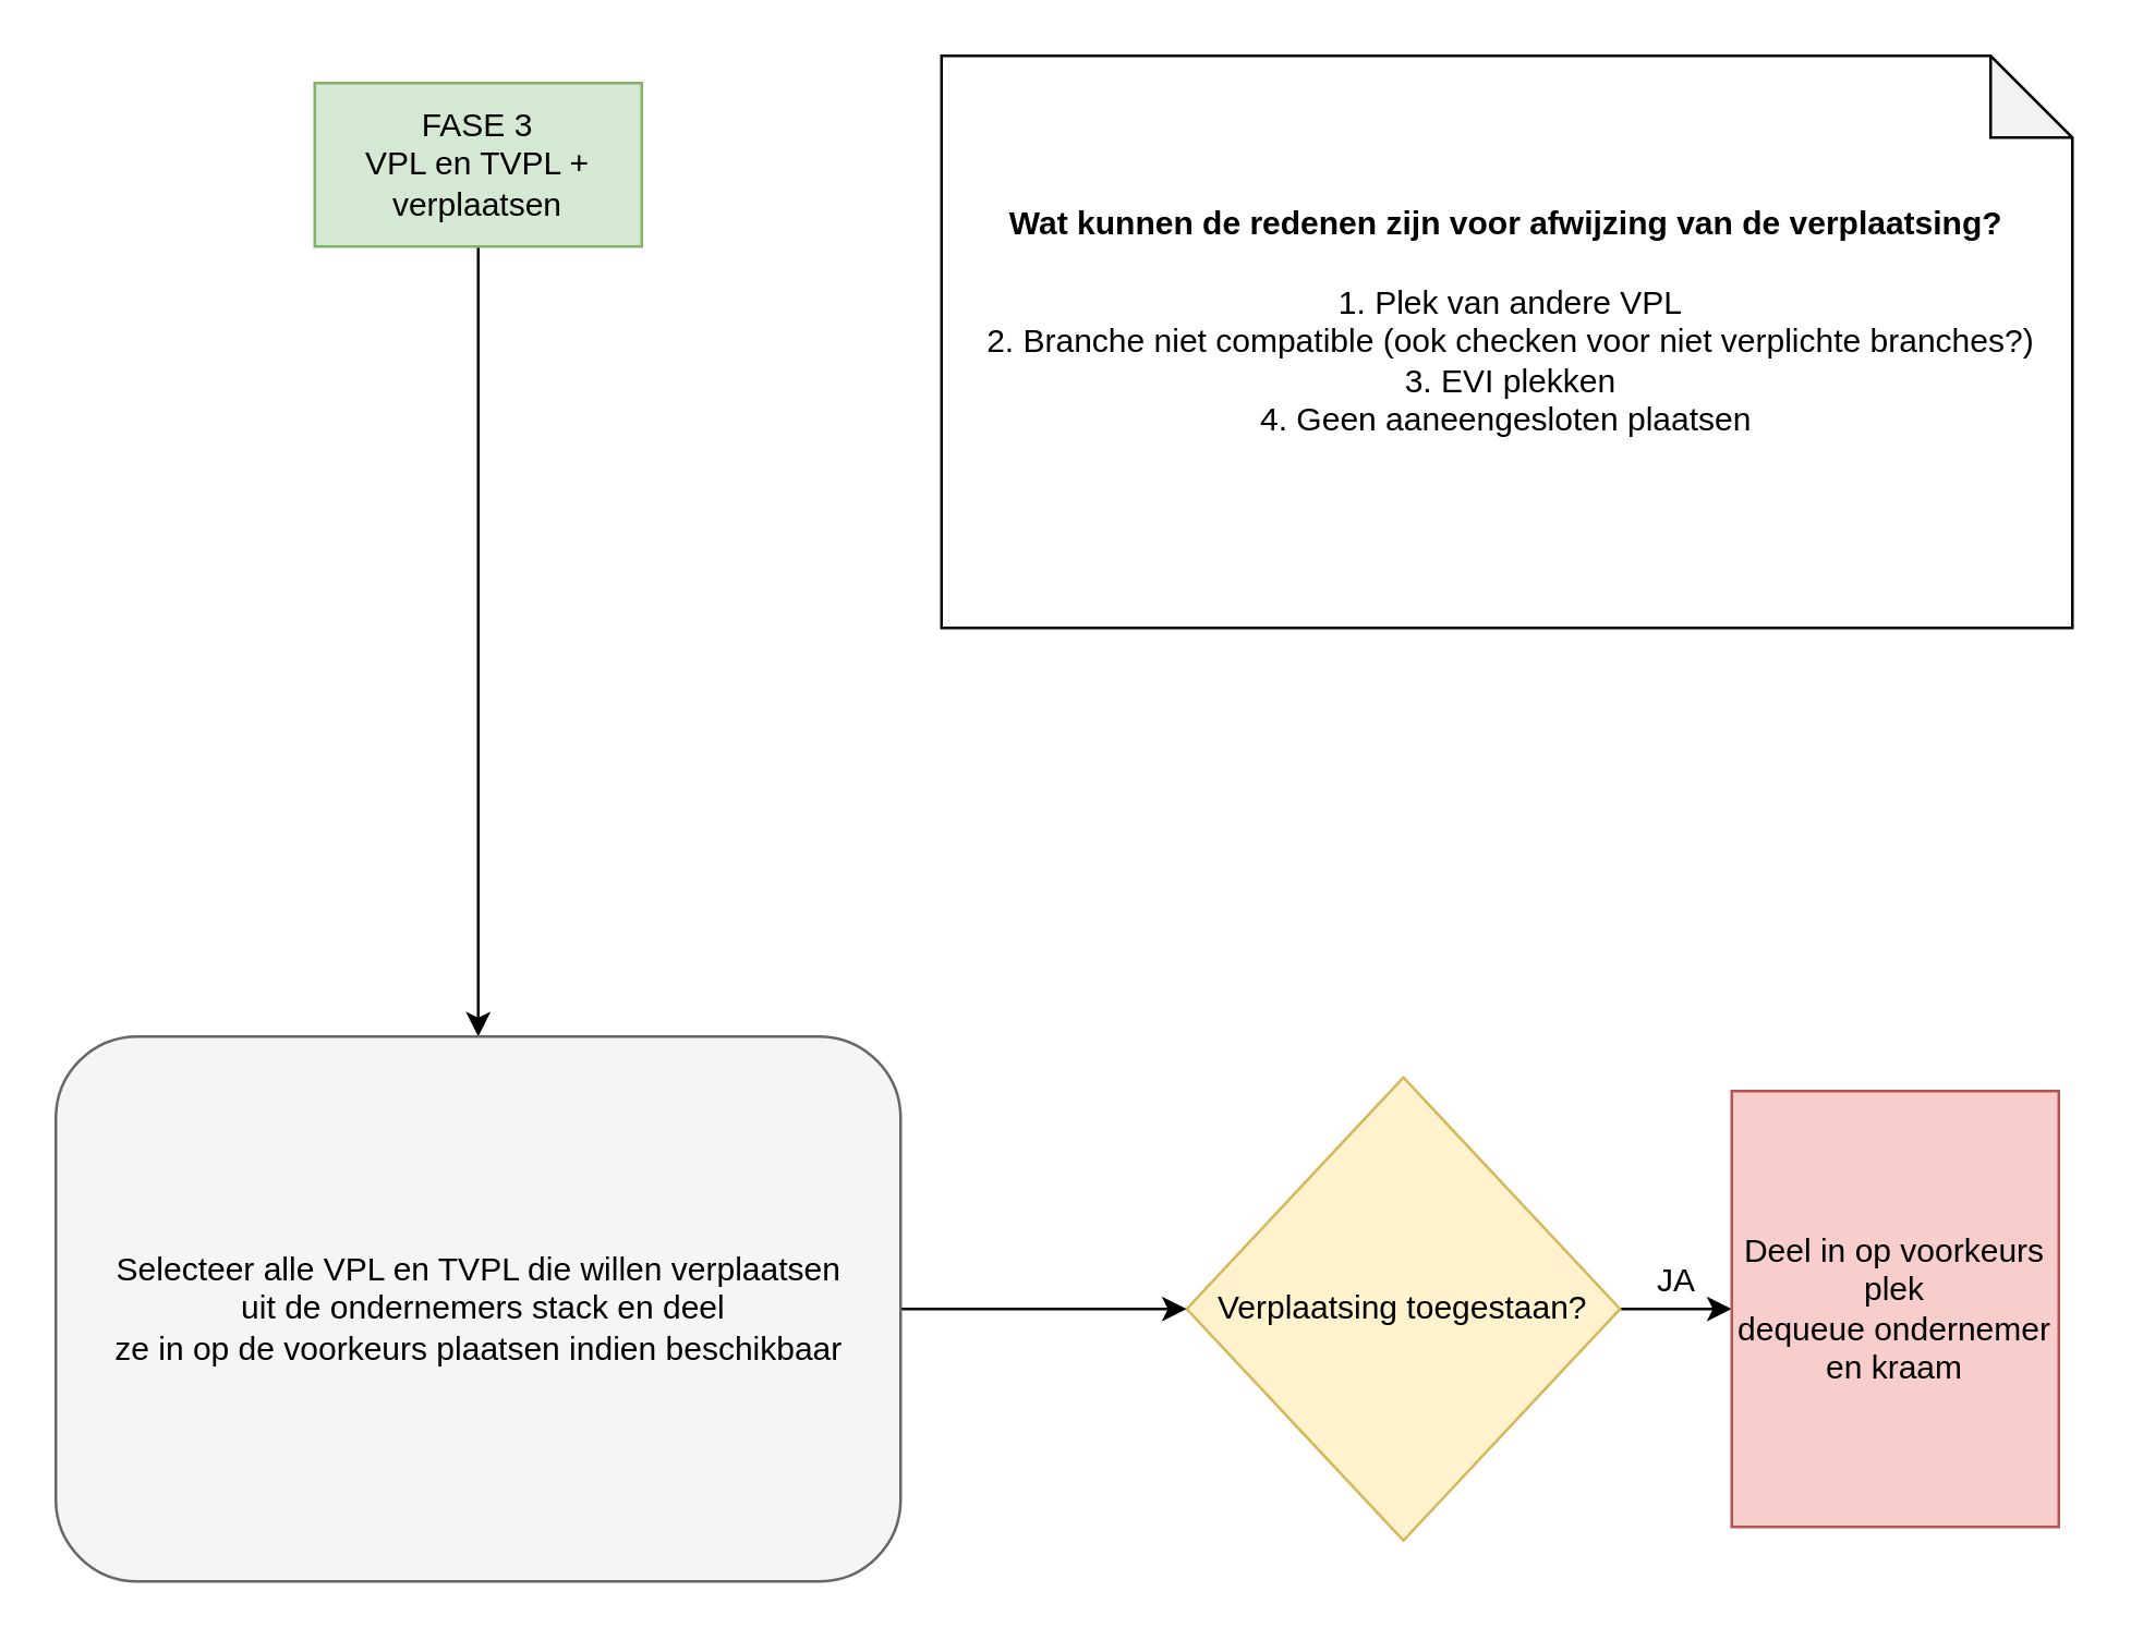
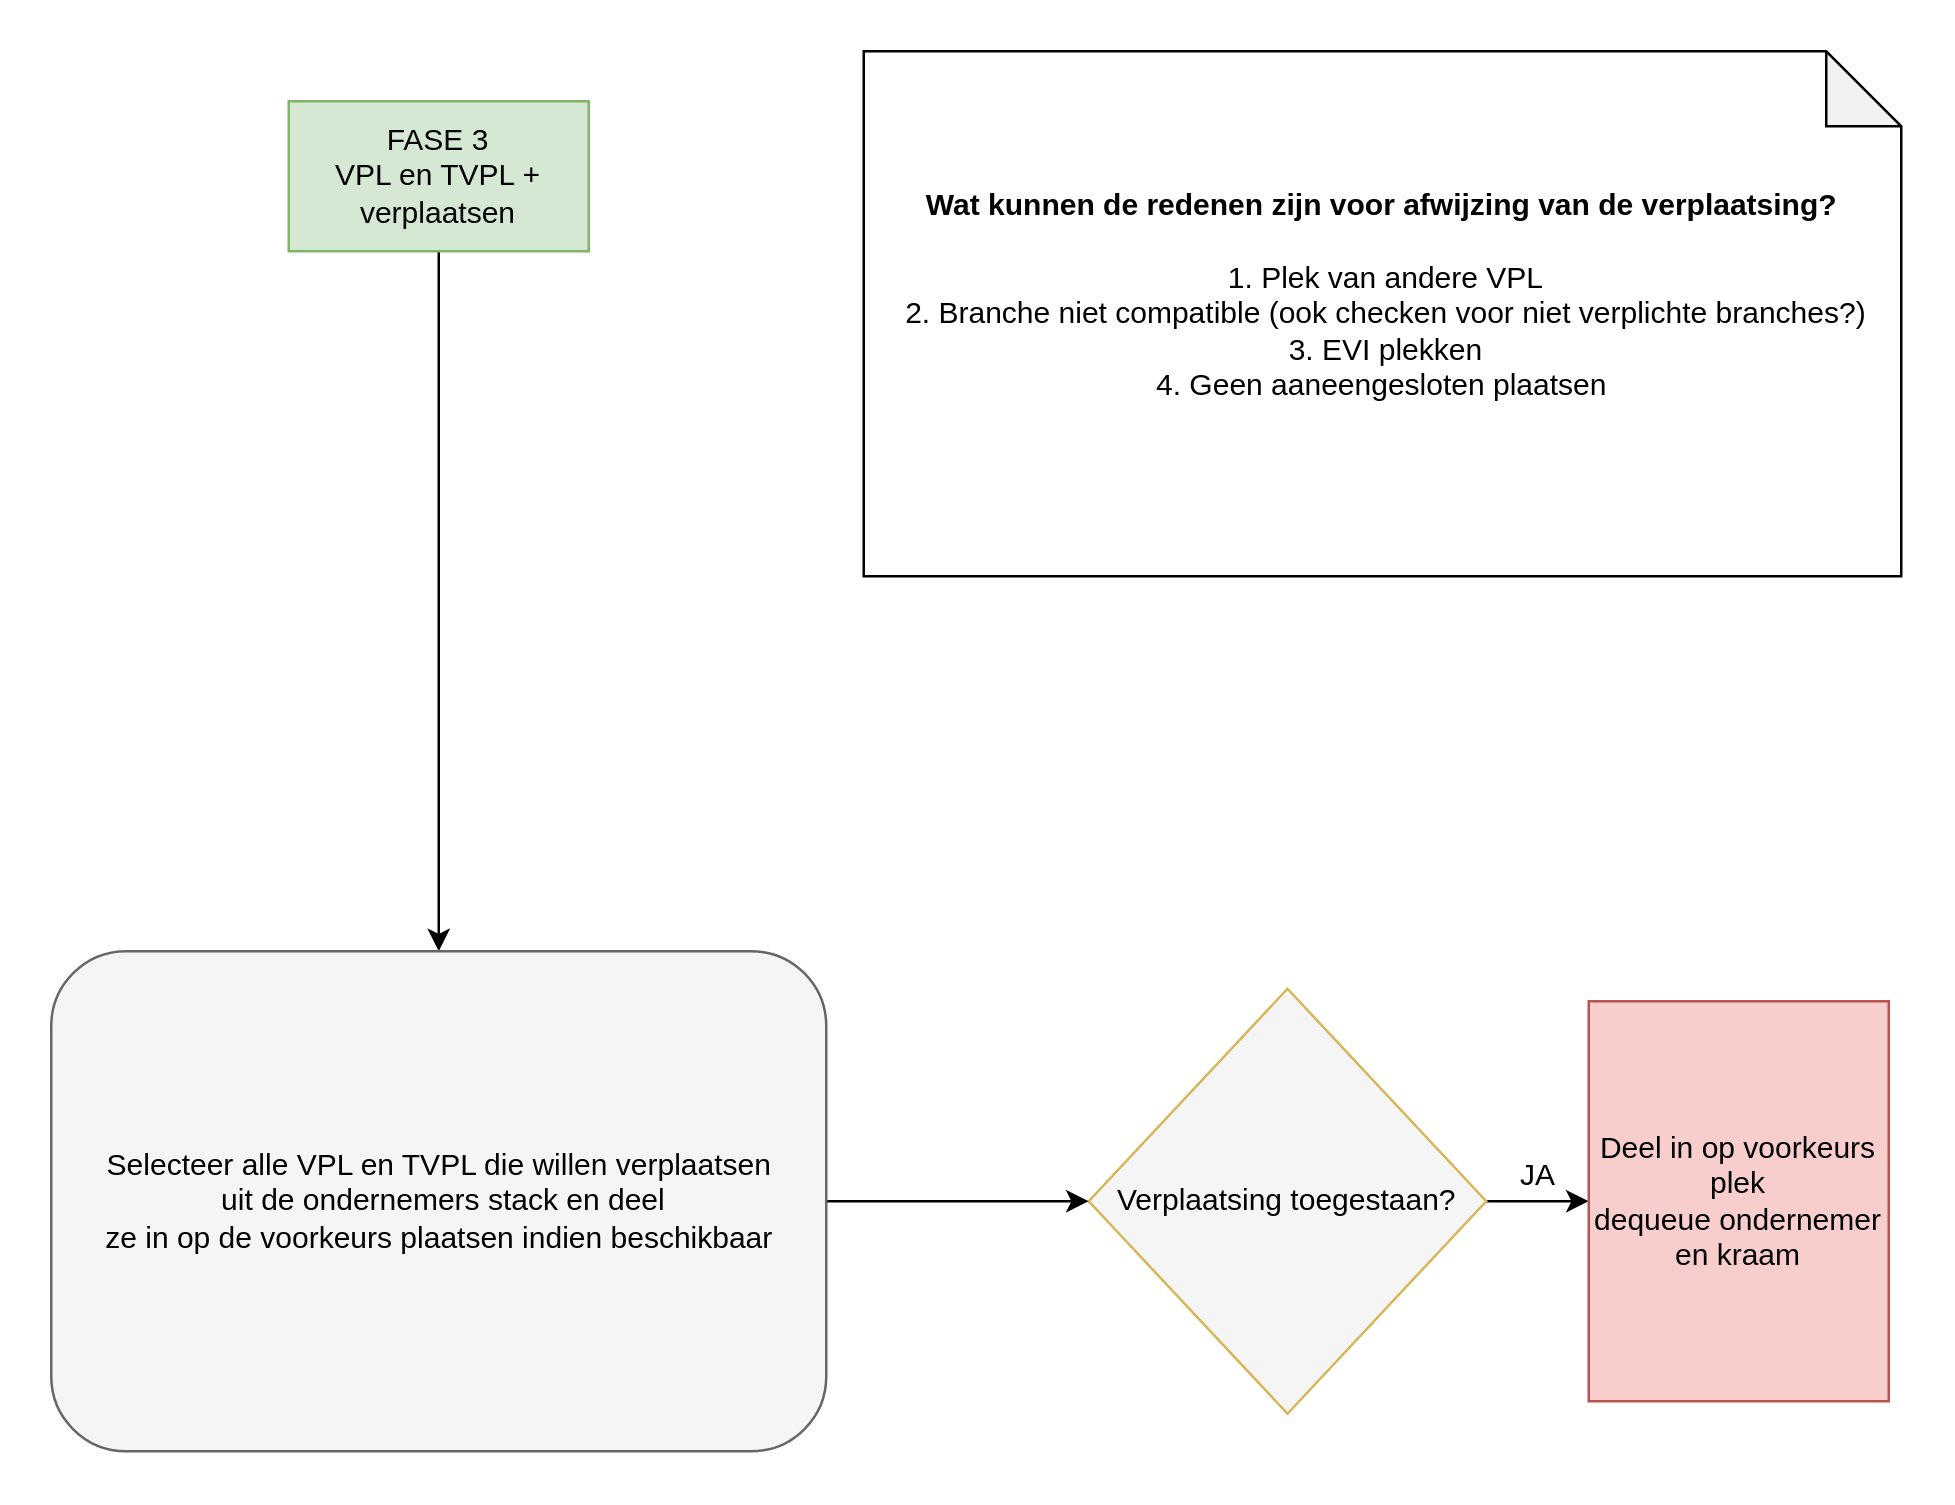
- <mxCell id="3" value="FASE 3&lt;br&gt;VPL en TVPL + verplaatsen" style="rounded=0;whiteSpace=wrap;html=1;fillColor=#d5e8d4;strokeColor=#82b366;" parent="1" vertex="1"><mxGeometry x="115" y="30" width="120" height="60" as="geometry" /></mxCell>
+ <mxCell id="3" value="FASE 3&lt;br&gt;VPL en TVPL + verplaatsen" style="rounded=0;whiteSpace=wrap;html=1;fillColor=#d5e8d4;strokeColor=#82b366;" parent="1" vertex="1"><mxGeometry x="115" y="40" width="120" height="60" as="geometry" /></mxCell>
- <mxCell id="5" value="Verplaatsing toegestaan?" style="rhombus;whiteSpace=wrap;html=1;fillColor=#fff2cc;strokeColor=#d6b656;" parent="1" vertex="1"><mxGeometry x="435" y="395" width="159" height="170" as="geometry" /></mxCell>
+ <mxCell id="5" value="Verplaatsing toegestaan?" style="rhombus;whiteSpace=wrap;html=1;fillColor=#f5f5f5;strokeColor=#d6b656;" parent="1" vertex="1"><mxGeometry x="435" y="395" width="159" height="170" as="geometry" /></mxCell>
